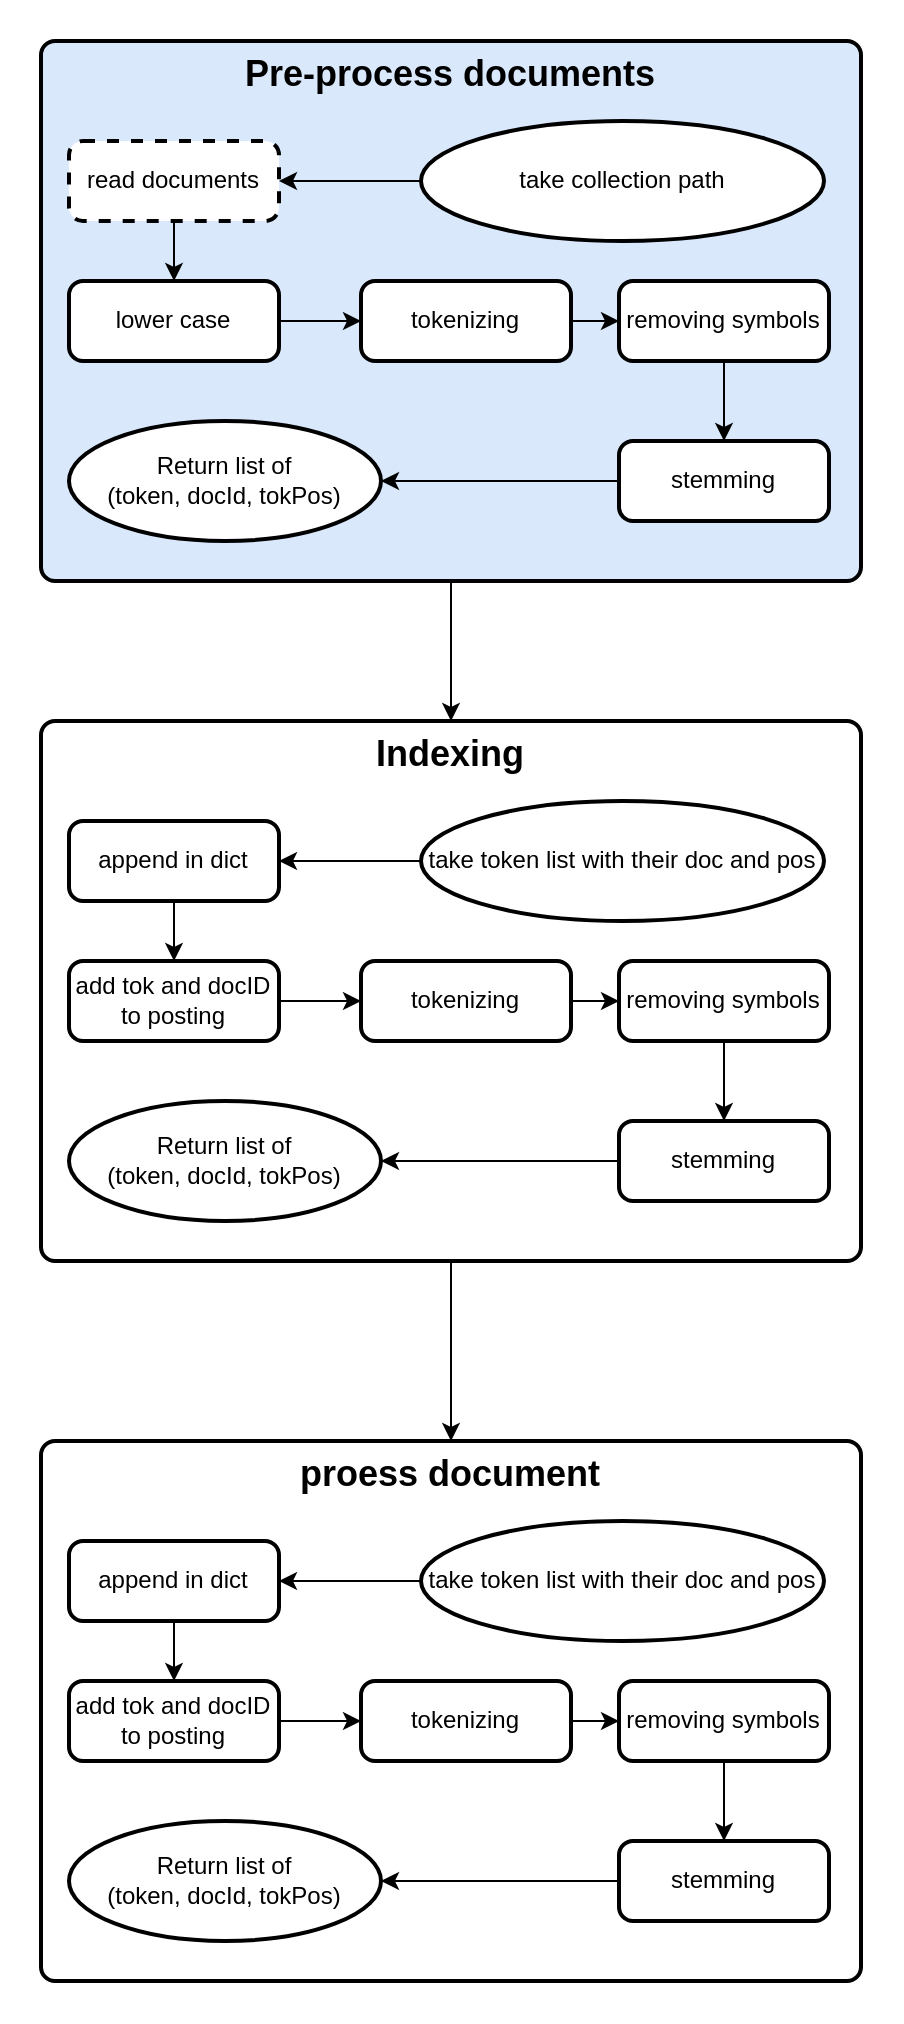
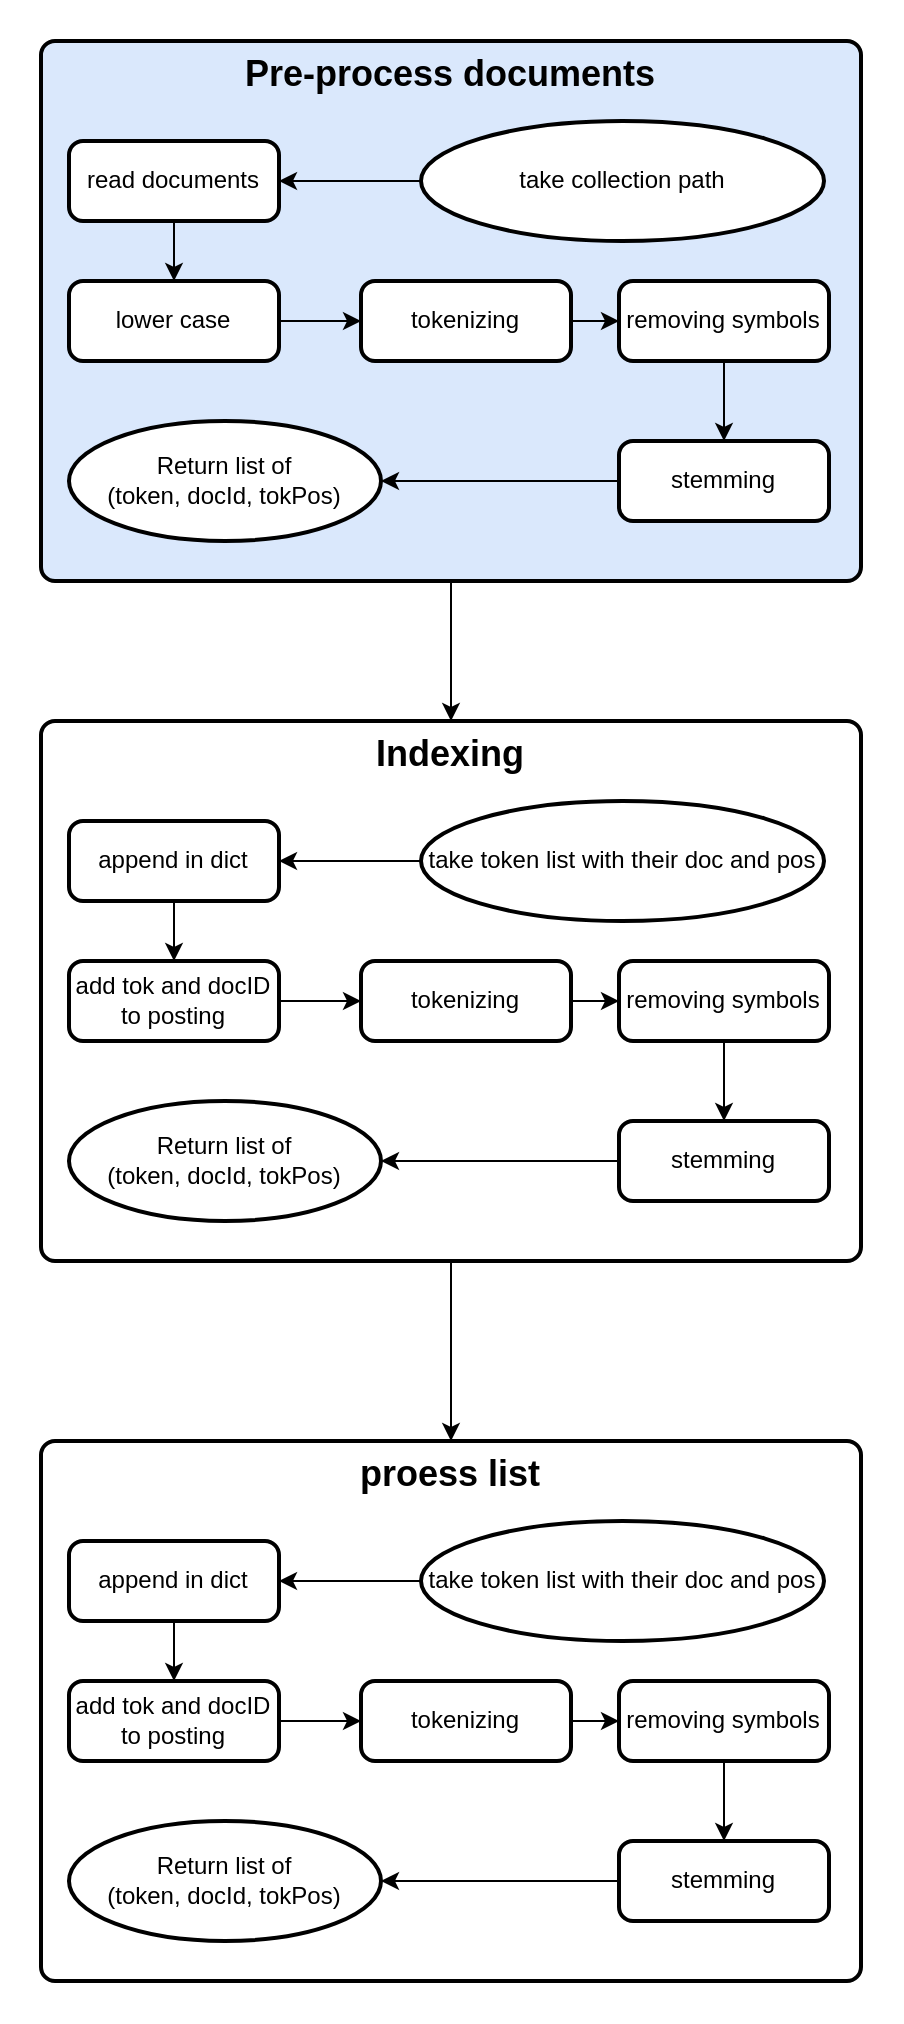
- <mxCell id="5" value="read documents" style="rounded=1;whiteSpace=wrap;html=1;absoluteArcSize=1;arcSize=14;strokeWidth=2;dashed=1;" parent="1" vertex="1"><mxGeometry x="34" y="70" width="105" height="40" as="geometry" /></mxCell>
+ <mxCell id="5" value="read documents" style="rounded=1;whiteSpace=wrap;html=1;absoluteArcSize=1;arcSize=14;strokeWidth=2;" parent="1" vertex="1"><mxGeometry x="34" y="70" width="105" height="40" as="geometry" /></mxCell>
- <mxCell id="32" value="proess document" style="rounded=1;whiteSpace=wrap;html=1;absoluteArcSize=1;arcSize=14;strokeWidth=2;align=center;verticalAlign=top;fontStyle=1;fontSize=18;" parent="1" vertex="1"><mxGeometry x="20" y="720" width="410" height="270" as="geometry" /></mxCell>
+ <mxCell id="32" value="proess list" style="rounded=1;whiteSpace=wrap;html=1;absoluteArcSize=1;arcSize=14;strokeWidth=2;align=center;verticalAlign=top;fontStyle=1;fontSize=18;" parent="1" vertex="1"><mxGeometry x="20" y="720" width="410" height="270" as="geometry" /></mxCell>
